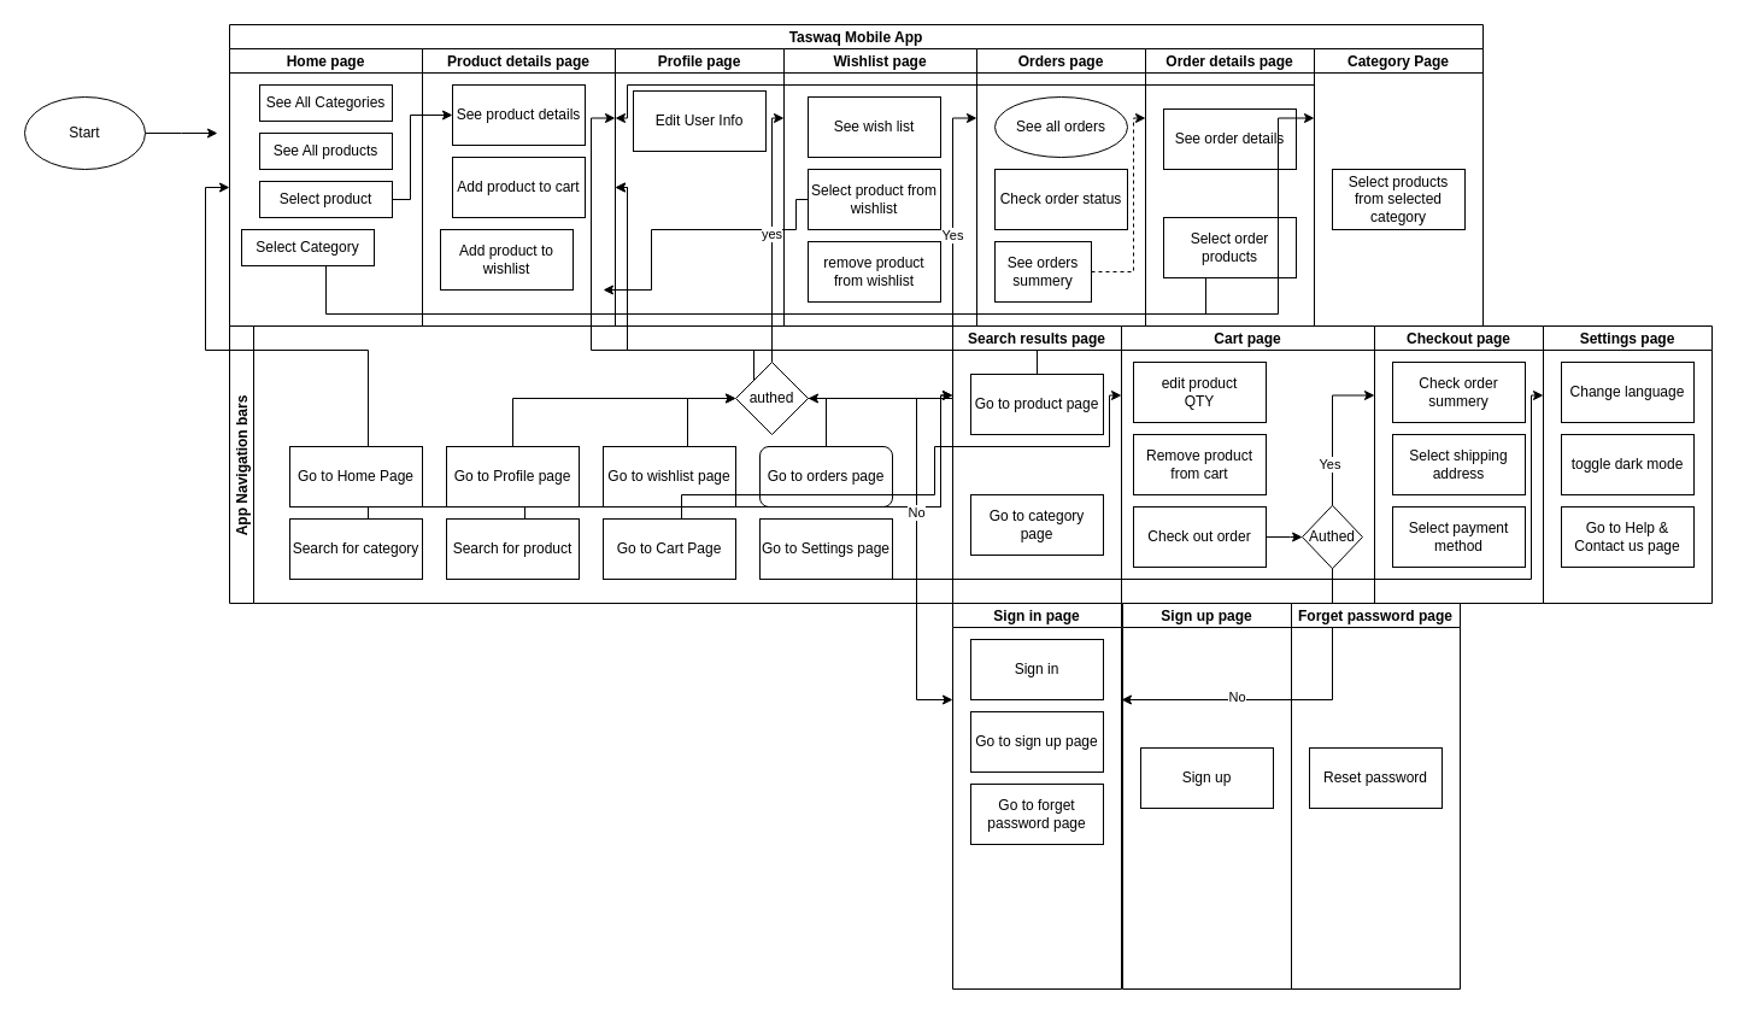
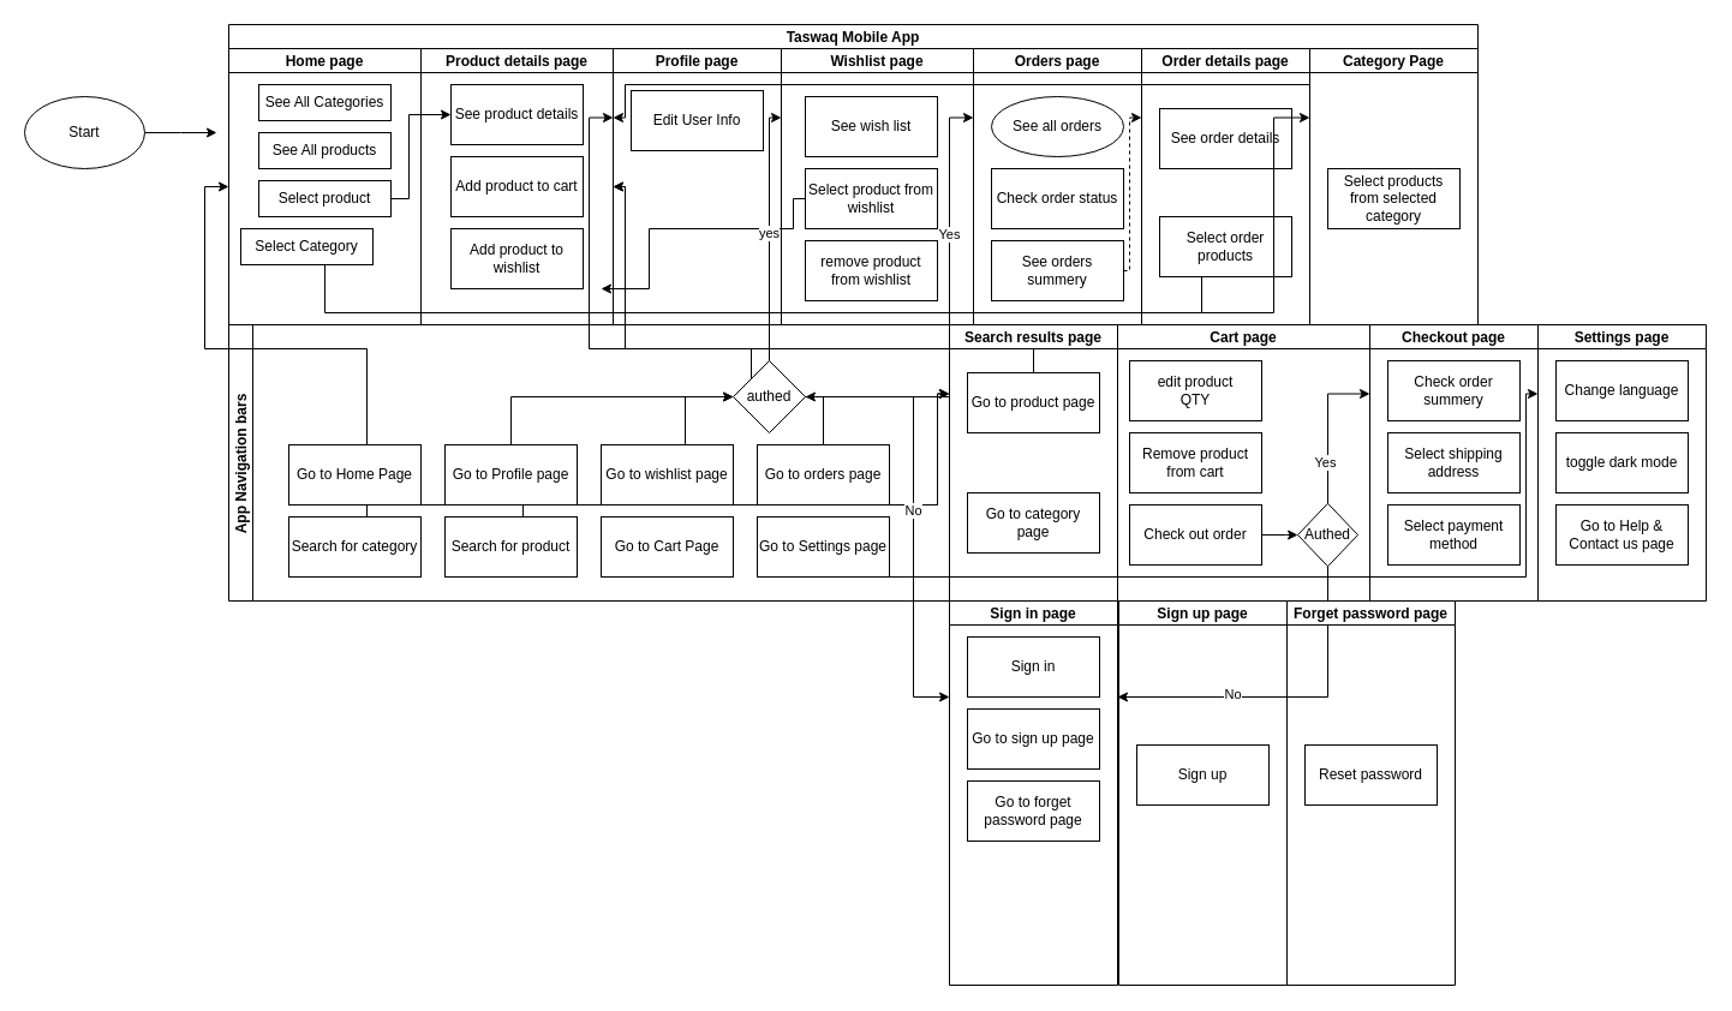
- <mxCell id="11" value="Add product to wishlist" style="rounded=0;whiteSpace=wrap;html=1;" vertex="1" parent="8"><mxGeometry x="15" y="150" width="110" height="50" as="geometry" /></mxCell>
+ <mxCell id="11" value="Add product to wishlist" style="rounded=0;whiteSpace=wrap;html=1;" vertex="1" parent="8"><mxGeometry x="25" y="150" width="110" height="50" as="geometry" /></mxCell>
- <mxCell id="21" value="See orders summery" style="rounded=0;whiteSpace=wrap;html=1;" vertex="1" parent="18"><mxGeometry x="15" y="160" width="80" height="50" as="geometry" /></mxCell>
+ <mxCell id="21" value="See orders summery" style="rounded=0;whiteSpace=wrap;html=1;" vertex="1" parent="18"><mxGeometry x="15" y="160" width="110" height="50" as="geometry" /></mxCell>
- <mxCell id="45" value="Go to orders page" style="whiteSpace=wrap;html=1;rounded=1;" vertex="1" parent="35"><mxGeometry x="440" y="100" width="110" height="50" as="geometry" /></mxCell>
+ <mxCell id="45" value="Go to orders page" style="rounded=0;whiteSpace=wrap;html=1;" vertex="1" parent="35"><mxGeometry x="440" y="100" width="110" height="50" as="geometry" /></mxCell>
- <mxCell id="61" style="edgeStyle=orthogonalEdgeStyle;rounded=0;orthogonalLoop=1;jettySize=auto;html=1;entryX=0;entryY=0.25;entryDx=0;entryDy=0;" edge="1" parent="1" source="36" target="55"><mxGeometry relative="1" as="geometry"><Array as="points"><mxPoint x="565" y="410" /><mxPoint x="775" y="410" /><mxPoint x="775" y="370" /><mxPoint x="920" y="370" /><mxPoint x="920" y="328" /></Array></mxGeometry></mxCell>
